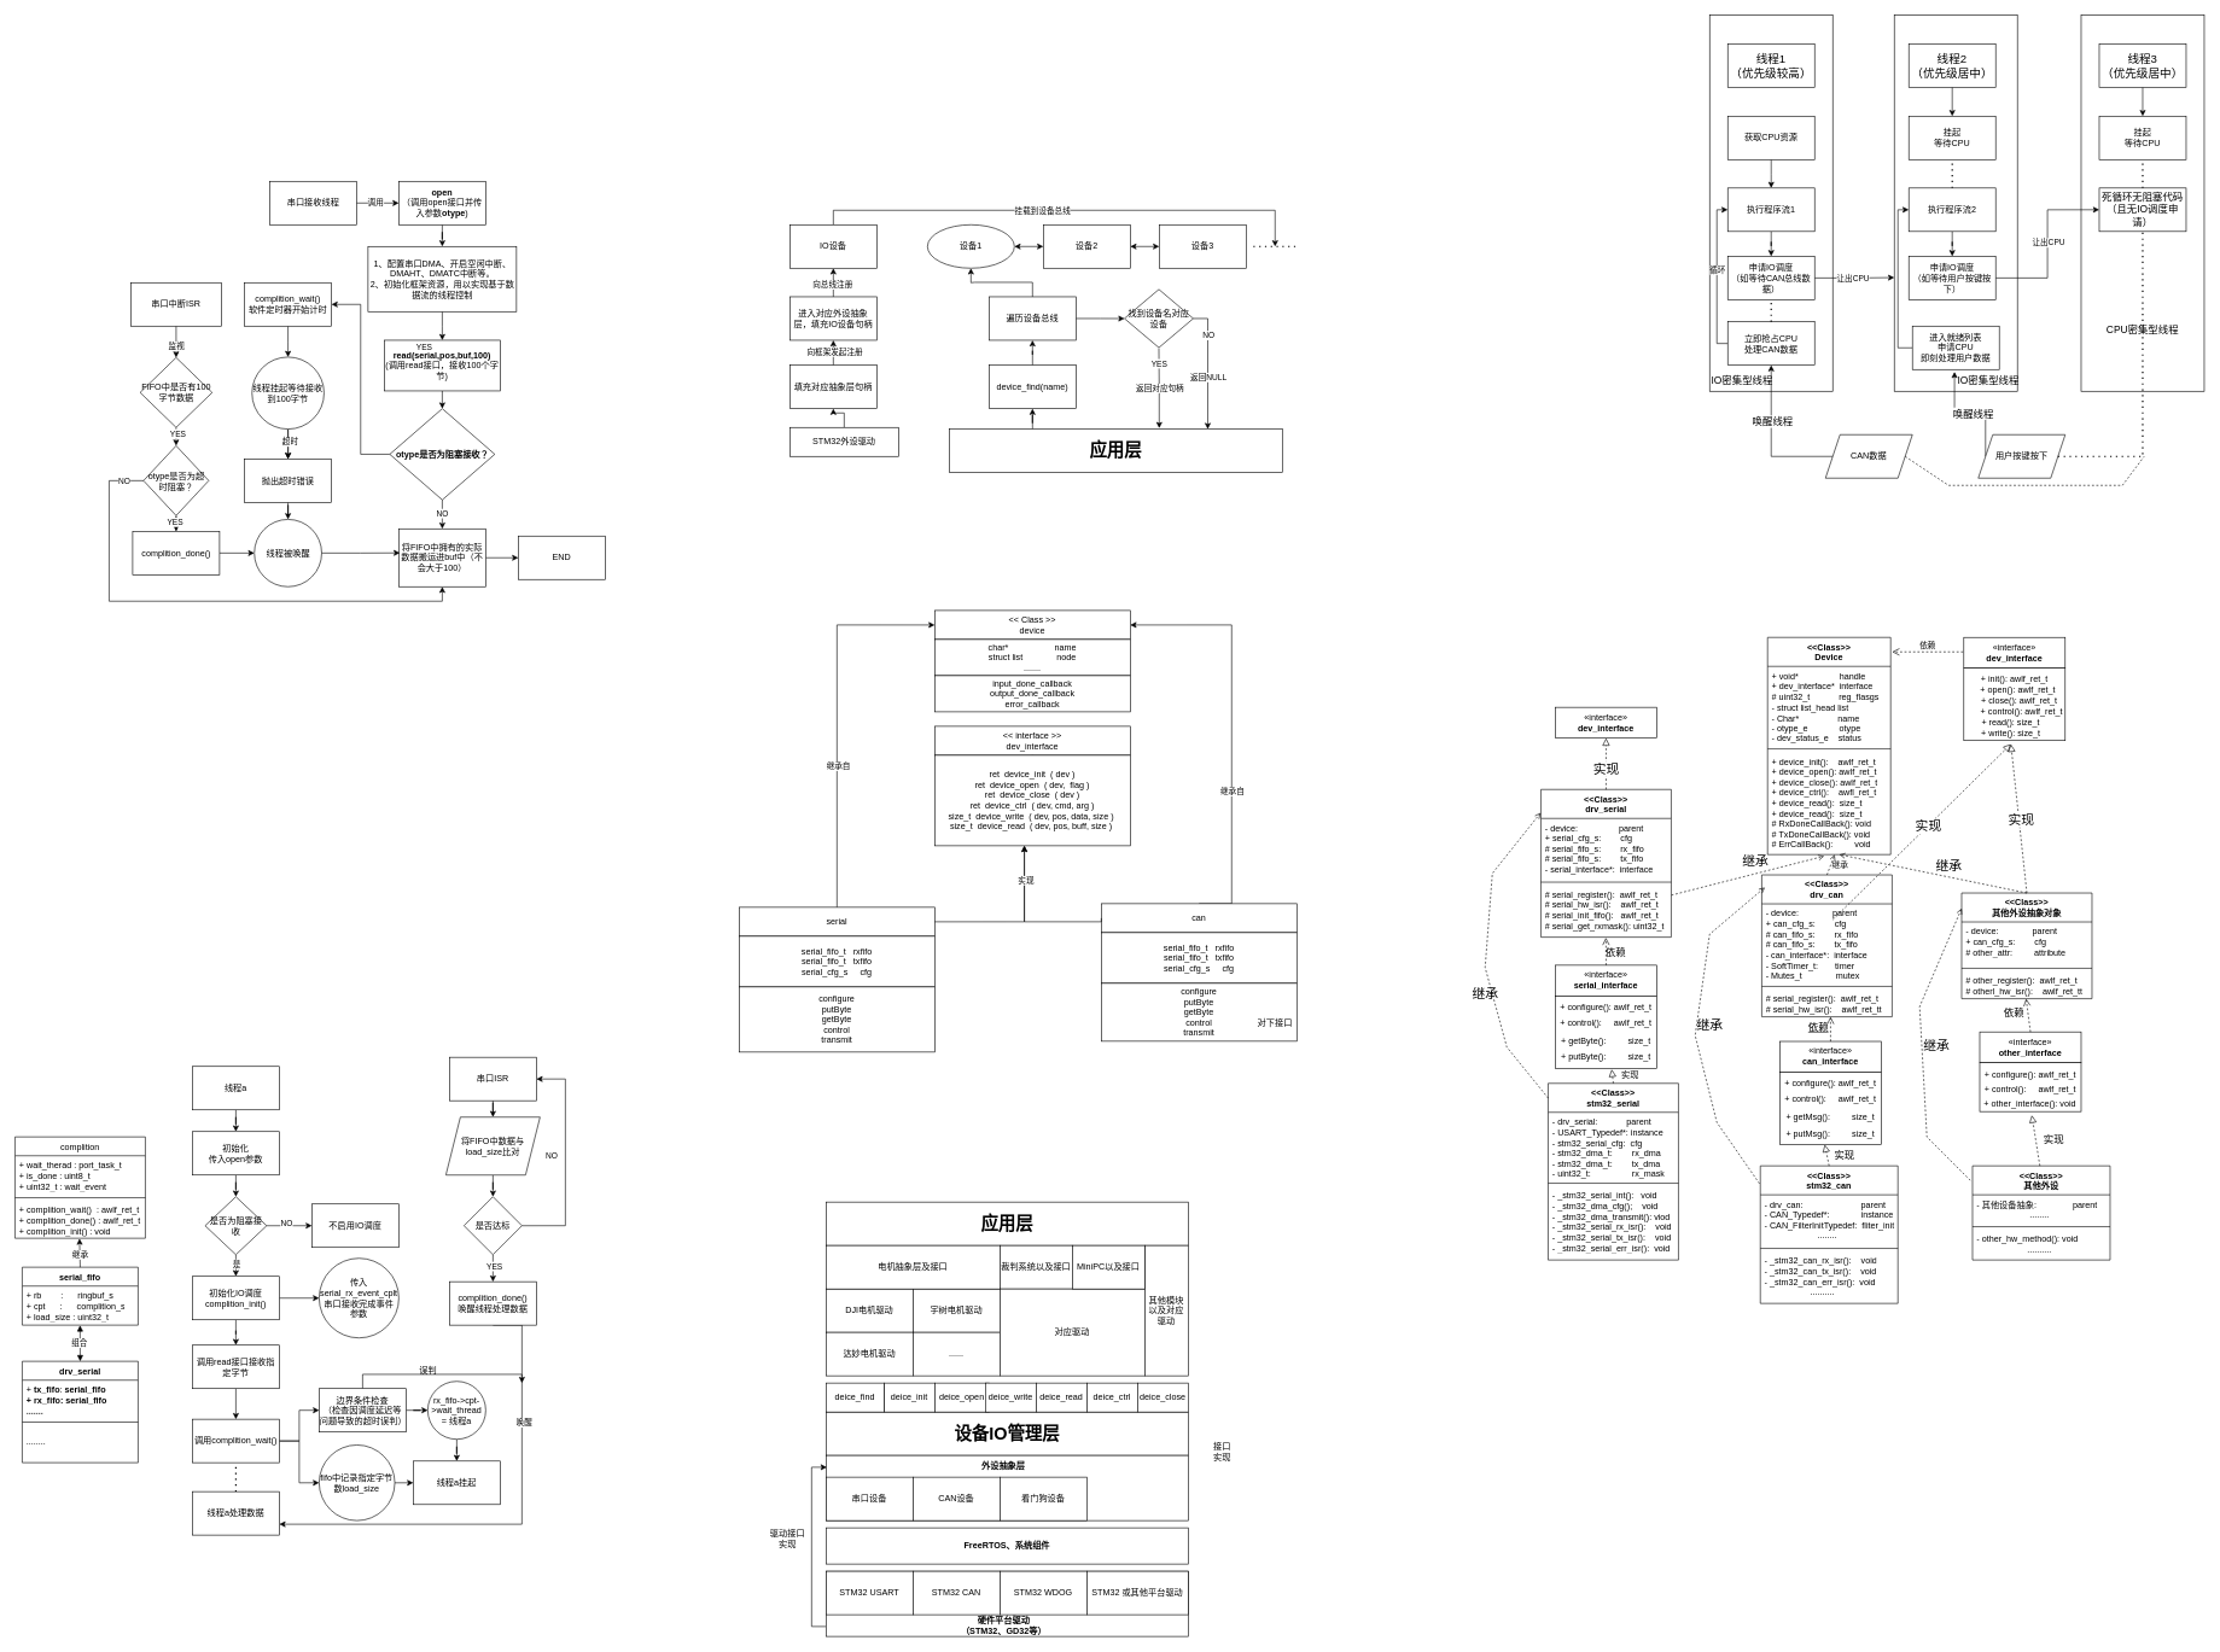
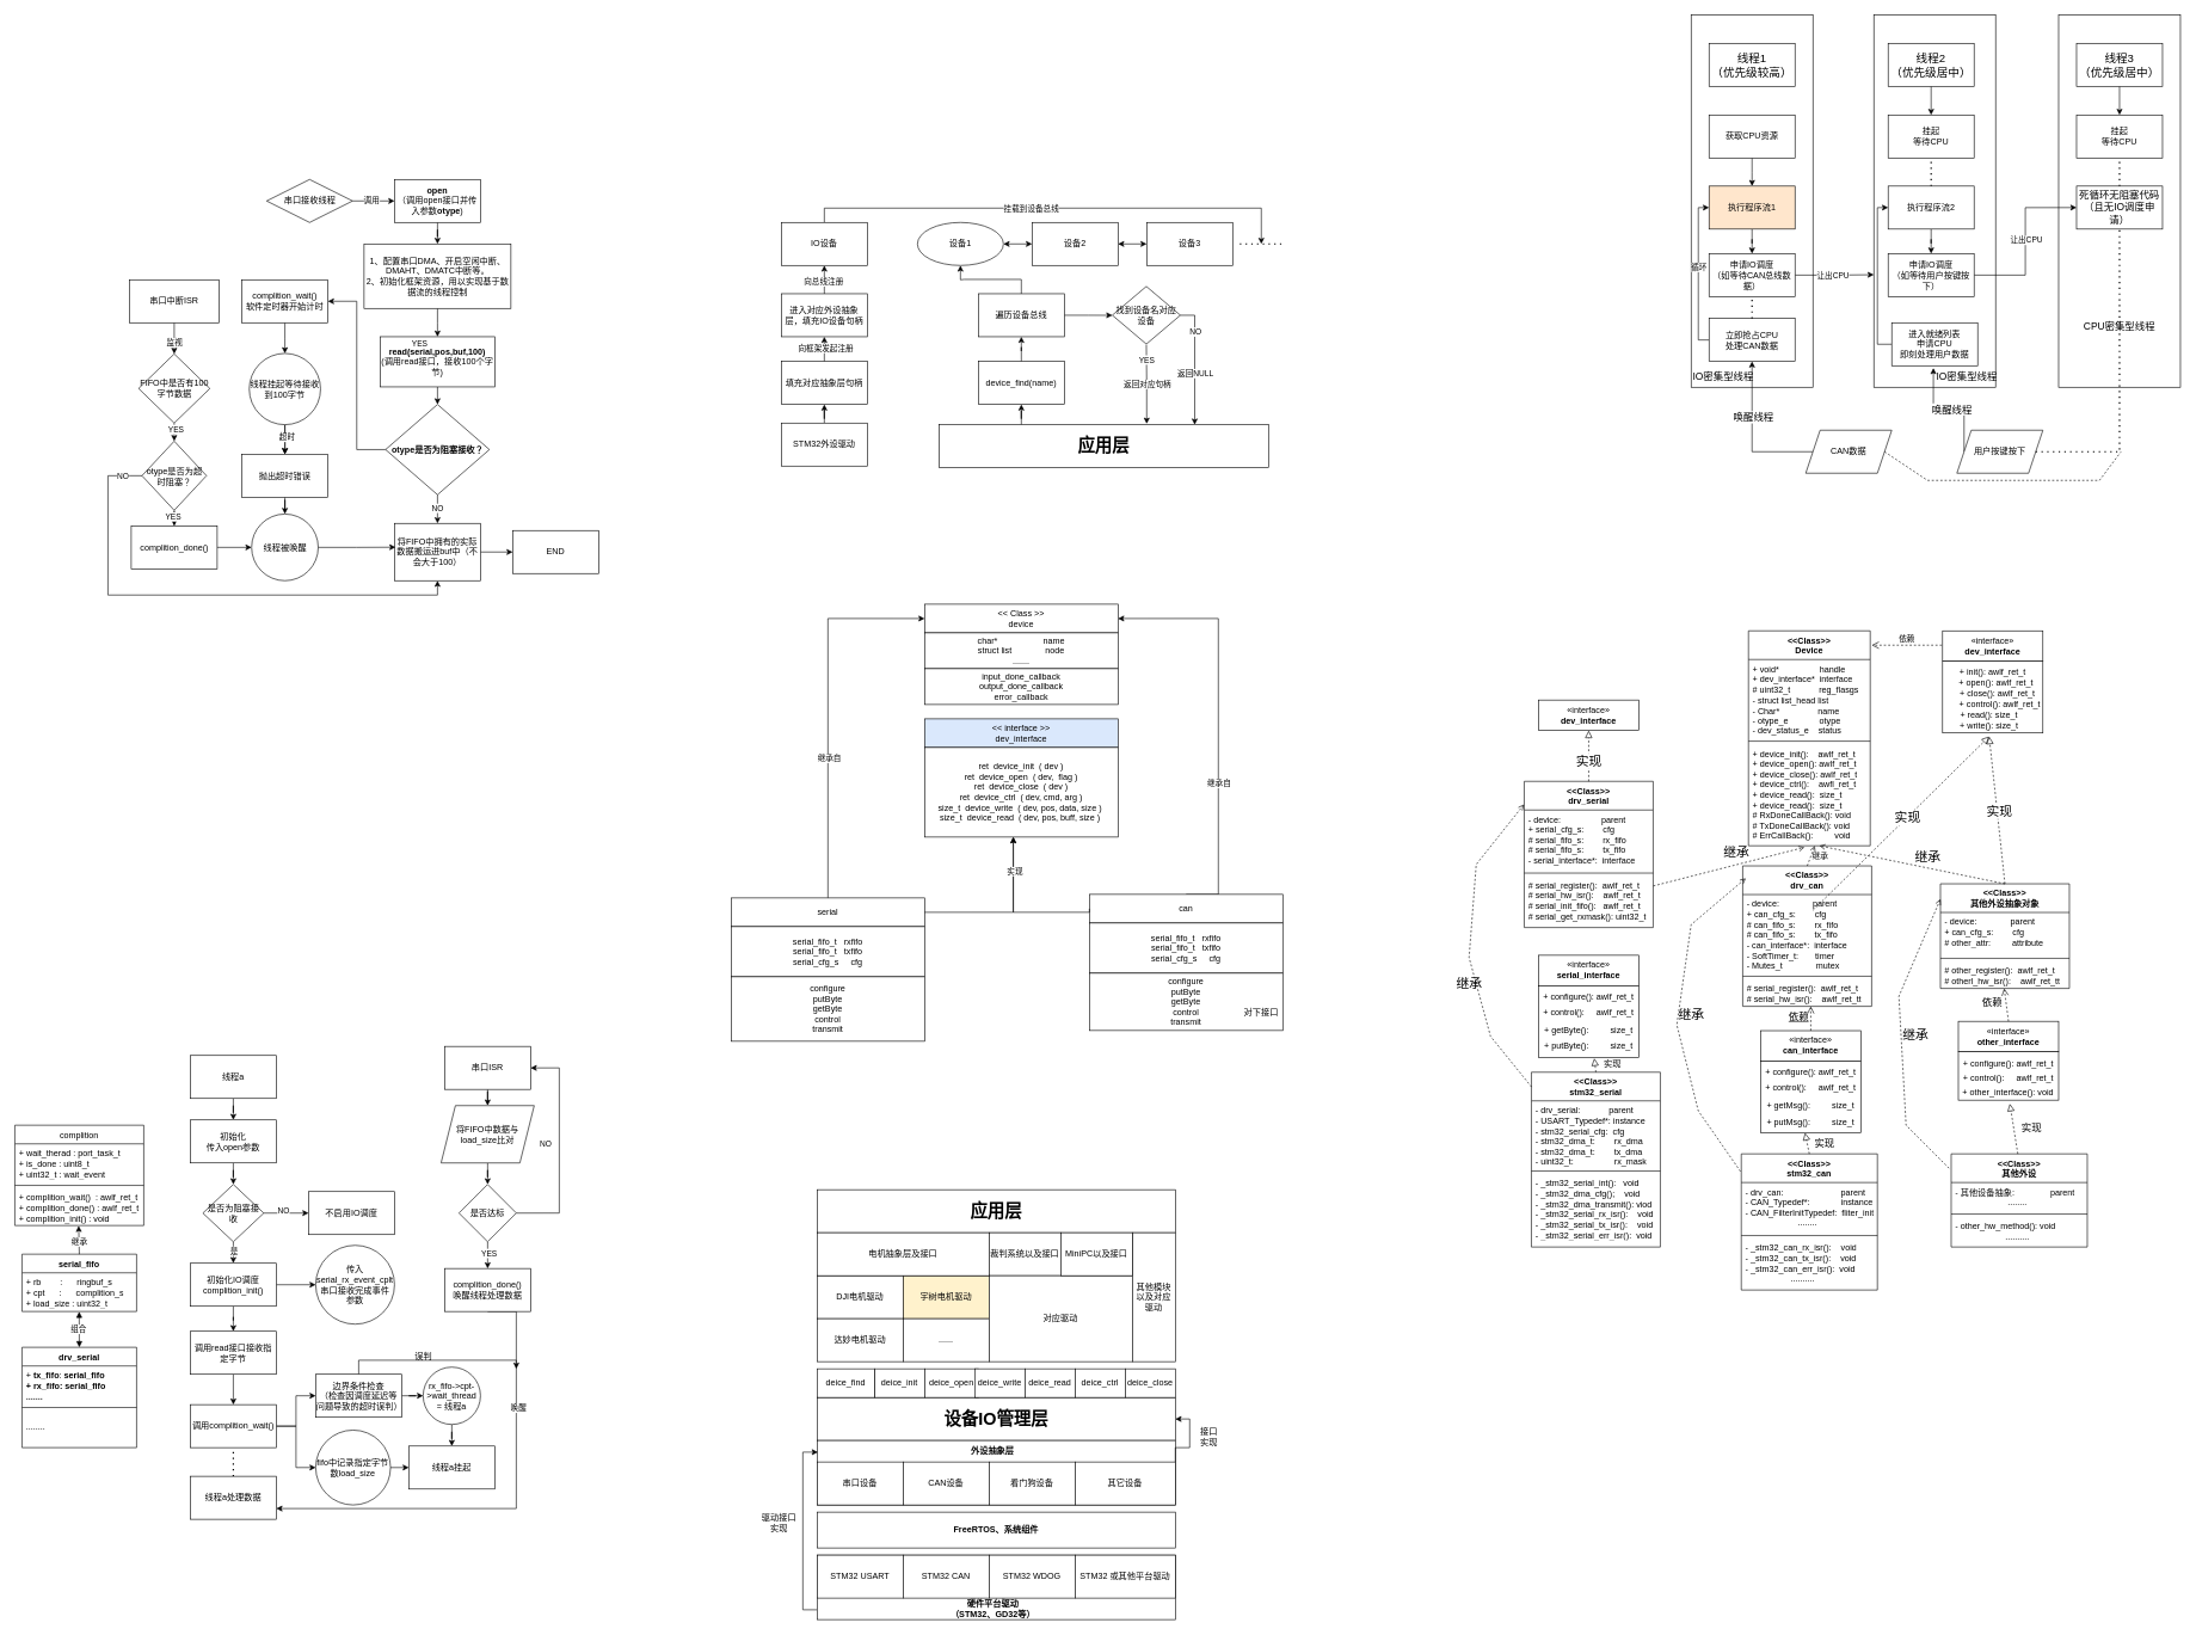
- <mxCell id="70" value="串口接收线程" style="rounded=0;whiteSpace=wrap;html=1;" parent="1" vertex="1"><mxGeometry x="371.5" y="250" width="120" height="60" as="geometry" /></mxCell>
+ <mxCell id="70" value="串口接收线程" style="rhombus;whiteSpace=wrap;html=1;" parent="1" vertex="1"><mxGeometry x="371.5" y="250" width="120" height="60" as="geometry" /></mxCell>
- <mxCell id="224" value="执行程序流1" style="whiteSpace=wrap;html=1;rounded=0;" vertex="1" parent="1"><mxGeometry x="2385" y="259.25" width="120" height="60" as="geometry" /></mxCell>
+ <mxCell id="224" value="执行程序流1" style="whiteSpace=wrap;html=1;rounded=0;fillColor=#ffe6cc;" vertex="1" parent="1"><mxGeometry x="2385" y="259.25" width="120" height="60" as="geometry" /></mxCell>
- <mxCell id="116" value="STM32外设驱动" style="rounded=0;whiteSpace=wrap;html=1;" parent="1" vertex="1"><mxGeometry x="1090" y="590" width="150" height="40" as="geometry" /></mxCell>
+ <mxCell id="116" value="STM32外设驱动" style="rounded=0;whiteSpace=wrap;html=1;" parent="1" vertex="1"><mxGeometry x="1090" y="590" width="120" height="60" as="geometry" /></mxCell>
- <mxCell id="10" value="&amp;lt;&amp;lt; interface &amp;gt;&amp;gt;&lt;div&gt;dev_interface&lt;/div&gt;" style="rounded=0;whiteSpace=wrap;html=1;" parent="1" vertex="1"><mxGeometry x="1290" y="1002.82" width="270" height="40" as="geometry" /></mxCell>
+ <mxCell id="10" value="&amp;lt;&amp;lt; interface &amp;gt;&amp;gt;&lt;div&gt;dev_interface&lt;/div&gt;" style="rounded=0;whiteSpace=wrap;html=1;fillColor=#dae8fc;" parent="1" vertex="1"><mxGeometry x="1290" y="1002.82" width="270" height="40" as="geometry" /></mxCell>
- <mxCell id="184" value="&lt;font style=&quot;font-size: 14px;&quot;&gt;依赖&lt;/font&gt;" style="endArrow=open;startArrow=none;endFill=0;startFill=0;endSize=8;html=1;verticalAlign=bottom;dashed=1;labelBackgroundColor=none;rounded=0;exitX=0.5;exitY=0;exitDx=0;exitDy=0;entryX=0.499;entryY=1.011;entryDx=0;entryDy=0;entryPerimeter=0;" parent="1" source="172" target="160" edge="1"><mxGeometry x="-0.644" y="-13" width="160" relative="1" as="geometry"><mxPoint x="2275" y="1324.07" as="sourcePoint" /><mxPoint x="2177" y="1324.07" as="targetPoint" /><mxPoint as="offset" /></mxGeometry></mxCell>
- <mxCell id="14" value="宇树电机驱动" style="rounded=0;whiteSpace=wrap;html=1;" parent="1" vertex="1"><mxGeometry x="1260" y="1780" width="120" height="60" as="geometry" /></mxCell>
+ <mxCell id="14" value="宇树电机驱动" style="rounded=0;whiteSpace=wrap;html=1;fillColor=#fff2cc;" parent="1" vertex="1"><mxGeometry x="1260" y="1780" width="120" height="60" as="geometry" /></mxCell>
+ <mxCell id="33" style="edgeStyle=orthogonalEdgeStyle;rounded=0;orthogonalLoop=1;jettySize=auto;html=1;exitX=1;exitY=0;exitDx=0;exitDy=0;entryX=1;entryY=0.5;entryDx=0;entryDy=0;" parent="1" source="34" target="11" edge="1"><mxGeometry relative="1" as="geometry" /></mxCell>
+ <mxCell id="34" value="其它设备" style="rounded=0;whiteSpace=wrap;html=1;" parent="1" vertex="1"><mxGeometry x="1500" y="2040" width="140" height="60" as="geometry" /></mxCell>
